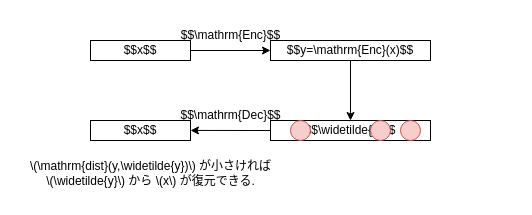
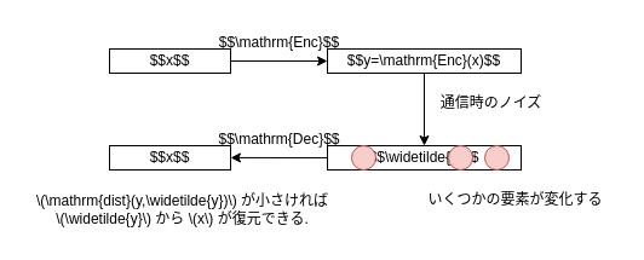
+ <mxCell id="6" value="通信時のノイズ" style="text;html=1;align=center;verticalAlign=middle;resizable=0;points=[];autosize=1;strokeColor=none;fillColor=none;" vertex="1" parent="1"><mxGeometry x="350" y="70" width="110" height="30" as="geometry" /></mxCell>
+ <mxCell id="12" value="いくつかの要素が変化する" style="text;html=1;align=center;verticalAlign=middle;resizable=0;points=[];autosize=1;strokeColor=none;fillColor=none;" vertex="1" parent="1"><mxGeometry x="340" y="150" width="170" height="30" as="geometry" /></mxCell>
